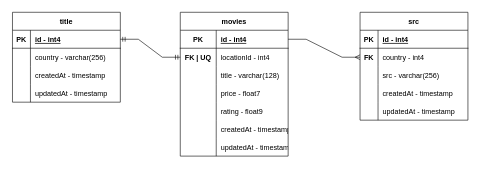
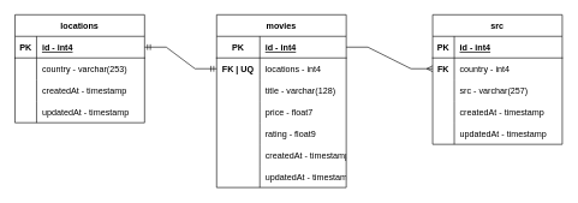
- <mxCell id="2" value="title" style="shape=table;startSize=30;container=1;collapsible=1;childLayout=tableLayout;fixedRows=1;rowLines=0;fontStyle=1;align=center;resizeLast=1;" vertex="1" parent="1"><mxGeometry x="20" y="20" width="180" height="150" as="geometry"><mxRectangle x="230" y="130" width="90" height="30" as="alternateBounds" /></mxGeometry></mxCell>
+ <mxCell id="2" value="locations" style="shape=table;startSize=30;container=1;collapsible=1;childLayout=tableLayout;fixedRows=1;rowLines=0;fontStyle=1;align=center;resizeLast=1;" vertex="1" parent="1"><mxGeometry x="20" y="20" width="180" height="150" as="geometry"><mxRectangle x="230" y="130" width="90" height="30" as="alternateBounds" /></mxGeometry></mxCell>
- <mxCell id="8" value="country - varchar(256)" style="shape=partialRectangle;connectable=0;fillColor=none;top=0;left=0;bottom=0;right=0;align=left;spacingLeft=6;overflow=hidden;" vertex="1" parent="6"><mxGeometry x="30" width="150" height="30" as="geometry"><mxRectangle width="150" height="30" as="alternateBounds" /></mxGeometry></mxCell>
+ <mxCell id="8" value="country - varchar(253)" style="shape=partialRectangle;connectable=0;fillColor=none;top=0;left=0;bottom=0;right=0;align=left;spacingLeft=6;overflow=hidden;" vertex="1" parent="6"><mxGeometry x="30" width="150" height="30" as="geometry"><mxRectangle width="150" height="30" as="alternateBounds" /></mxGeometry></mxCell>
- <mxCell id="37" value="locationId - int4" style="shape=partialRectangle;connectable=0;fillColor=none;top=0;left=0;bottom=0;right=0;align=left;spacingLeft=6;overflow=hidden;" vertex="1" parent="35"><mxGeometry x="60" width="120" height="30" as="geometry"><mxRectangle width="120" height="30" as="alternateBounds" /></mxGeometry></mxCell>
+ <mxCell id="37" value="locations - int4" style="shape=partialRectangle;connectable=0;fillColor=none;top=0;left=0;bottom=0;right=0;align=left;spacingLeft=6;overflow=hidden;" vertex="1" parent="35"><mxGeometry x="60" width="120" height="30" as="geometry"><mxRectangle width="120" height="30" as="alternateBounds" /></mxGeometry></mxCell>
- <mxCell id="24" value="src - varchar(256)" style="shape=partialRectangle;connectable=0;fillColor=none;top=0;left=0;bottom=0;right=0;align=left;spacingLeft=6;overflow=hidden;" vertex="1" parent="22"><mxGeometry x="30" width="150" height="30" as="geometry"><mxRectangle width="150" height="30" as="alternateBounds" /></mxGeometry></mxCell>
+ <mxCell id="24" value="src - varchar(257)" style="shape=partialRectangle;connectable=0;fillColor=none;top=0;left=0;bottom=0;right=0;align=left;spacingLeft=6;overflow=hidden;" vertex="1" parent="22"><mxGeometry x="30" width="150" height="30" as="geometry"><mxRectangle width="150" height="30" as="alternateBounds" /></mxGeometry></mxCell>
